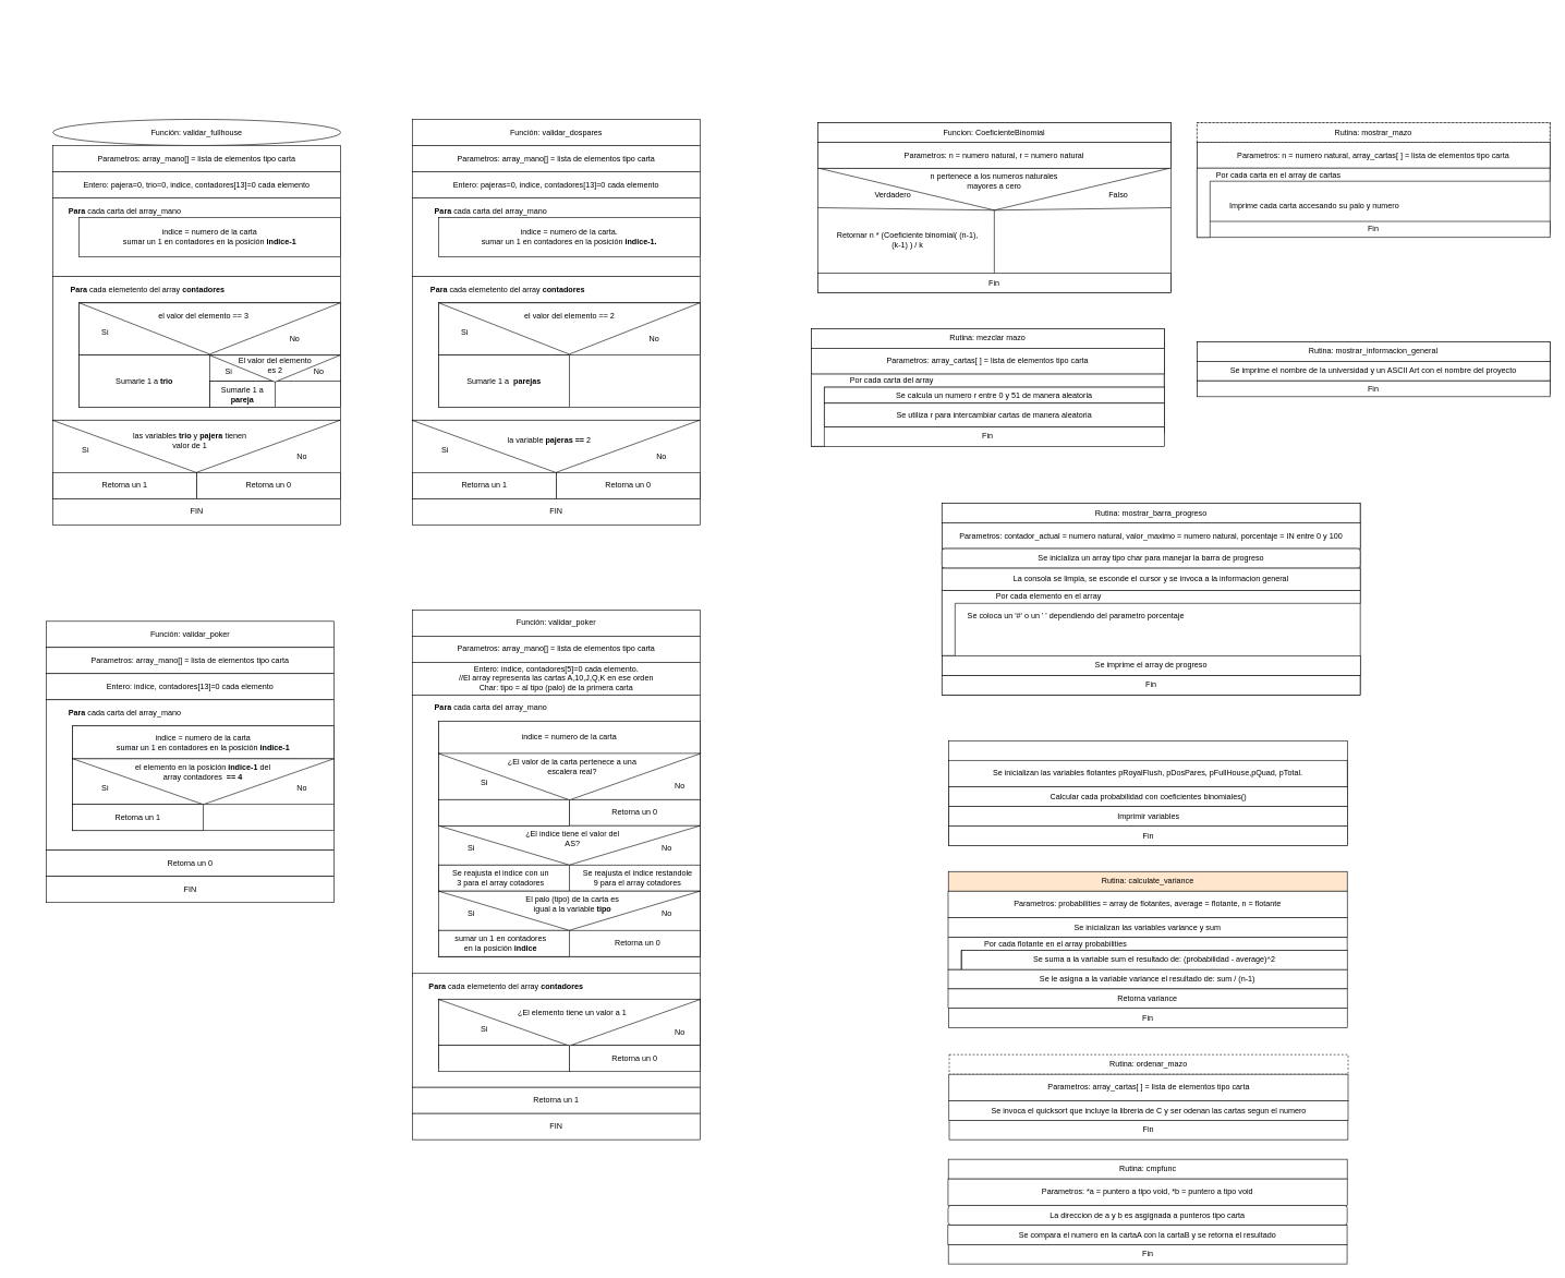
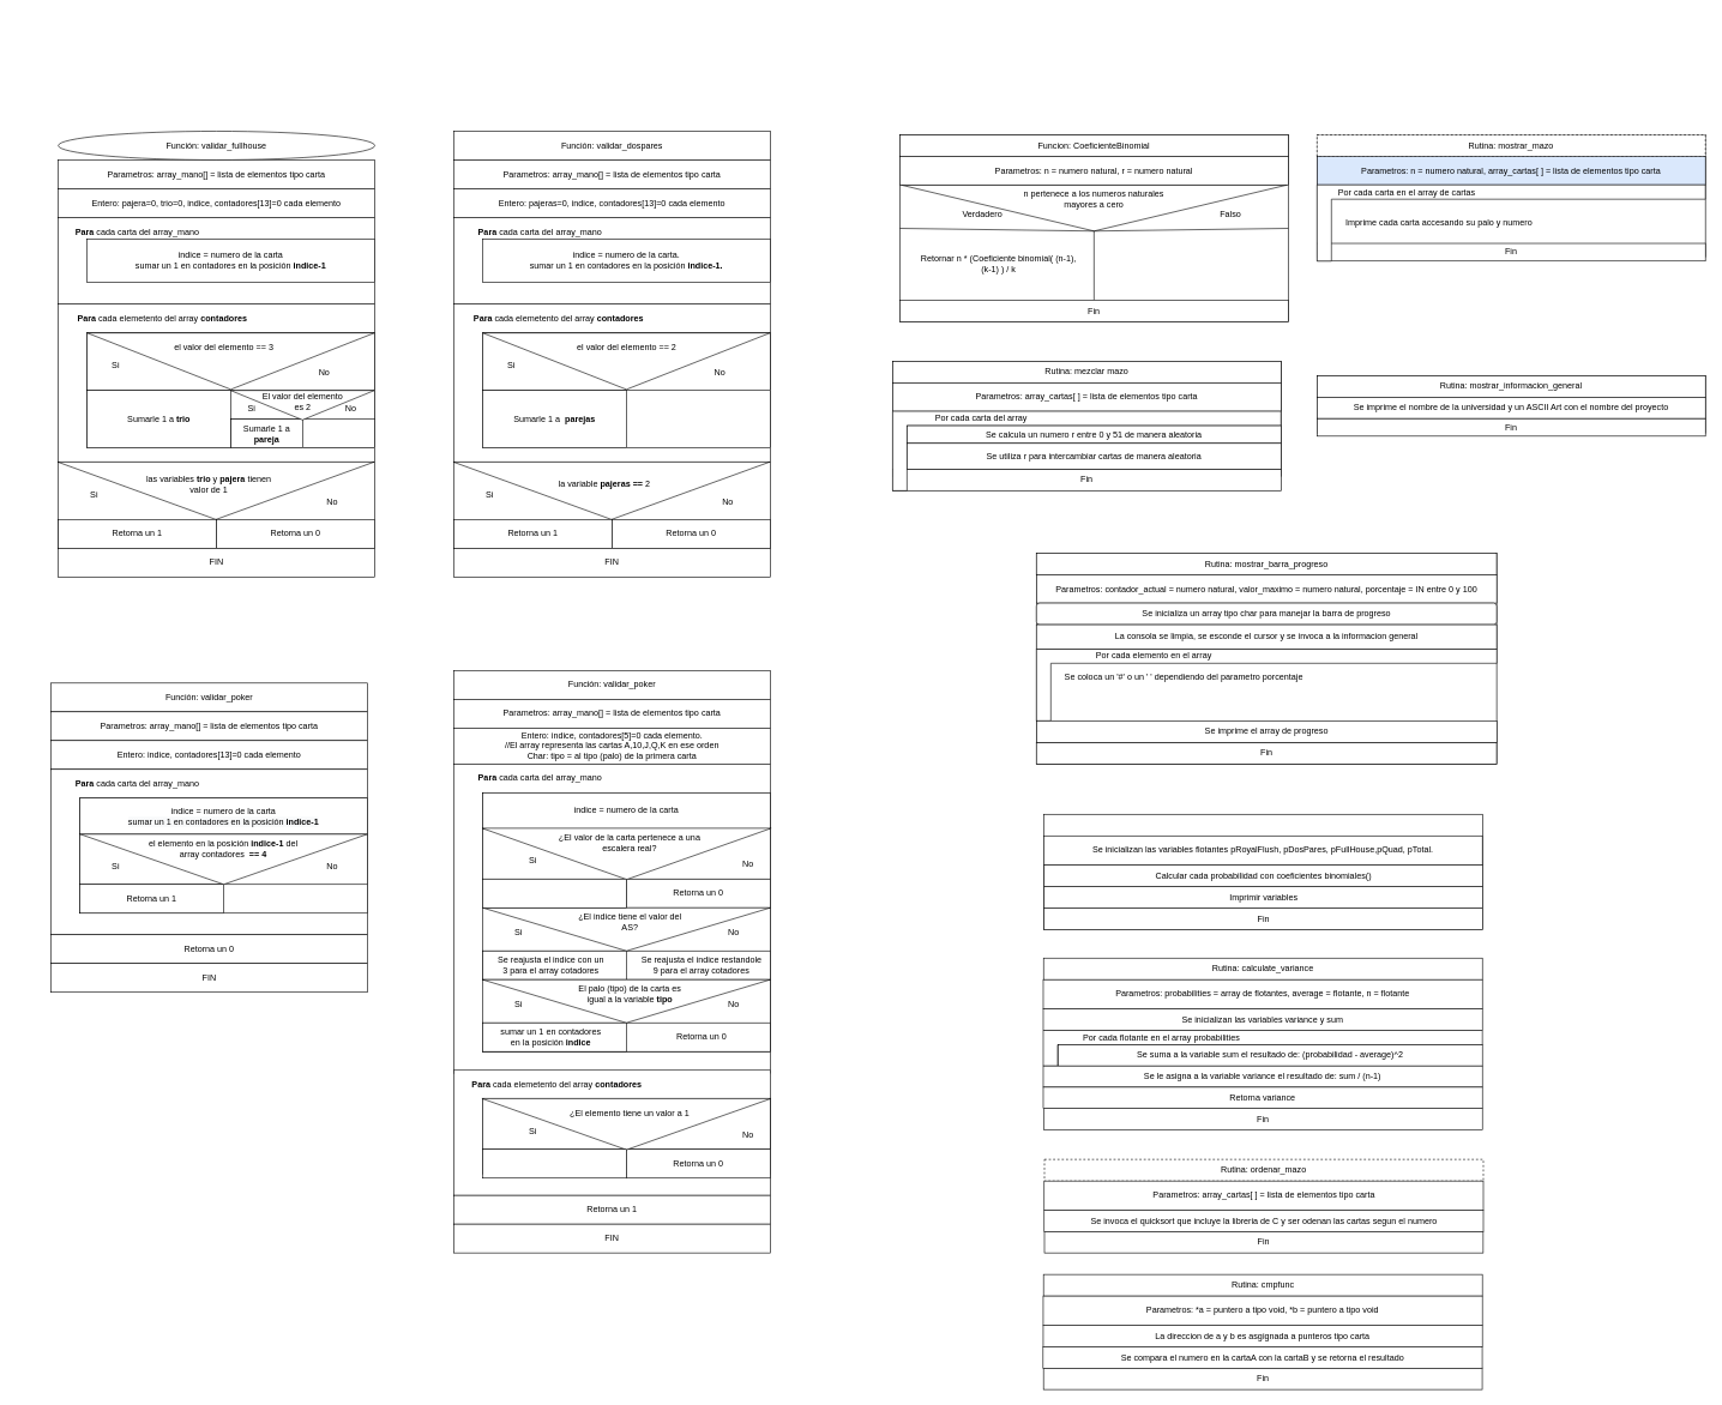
- <mxCell id="16" value="Parametros: n = numero natural, array_cartas[ ] = lista de elementos tipo carta" style="rounded=0;whiteSpace=wrap;html=1;" parent="1" vertex="1"><mxGeometry x="1830.06" y="217.12" width="540" height="39.5" as="geometry" /></mxCell>
+ <mxCell id="16" value="Parametros: n = numero natural, array_cartas[ ] = lista de elementos tipo carta" style="rounded=0;whiteSpace=wrap;html=1;fillColor=#dae8fc;" parent="1" vertex="1"><mxGeometry x="1830.06" y="217.12" width="540" height="39.5" as="geometry" /></mxCell>
- <mxCell id="20" value="Imprime cada carta accesando su palo y numero" style="text;html=1;strokeColor=none;fillColor=none;align=center;verticalAlign=middle;whiteSpace=wrap;rounded=0;" parent="1" vertex="1"><mxGeometry x="1860.03" y="304.55" width="300" height="20" as="geometry" /></mxCell>
+ <mxCell id="20" value="Imprime cada carta accesando su palo y numero" style="text;html=1;strokeColor=none;fillColor=none;align=center;verticalAlign=middle;whiteSpace=wrap;rounded=0;" parent="1" vertex="1"><mxGeometry x="1850.03" y="299.55" width="300" height="20" as="geometry" /></mxCell>
- <mxCell id="48" value="Rutina: calculate_variance" style="rounded=0;whiteSpace=wrap;html=1;fillColor=#ffe6cc;" parent="1" vertex="1"><mxGeometry x="1449.79" y="1332" width="610.21" height="30" as="geometry" /></mxCell>
+ <mxCell id="48" value="Rutina: calculate_variance" style="rounded=0;whiteSpace=wrap;html=1;" parent="1" vertex="1"><mxGeometry x="1449.79" y="1332" width="610.21" height="30" as="geometry" /></mxCell>
- <mxCell id="180" value="La direccion de a y b es asgignada a punteros tipo carta" style="whiteSpace=wrap;html=1;rounded=1;" vertex="1" parent="1"><mxGeometry x="1449.34" y="1842.5" width="610.6" height="30" as="geometry" /></mxCell>
+ <mxCell id="180" value="La direccion de a y b es asgignada a punteros tipo carta" style="rounded=0;whiteSpace=wrap;html=1;" vertex="1" parent="1"><mxGeometry x="1449.34" y="1842.5" width="610.6" height="30" as="geometry" /></mxCell>
